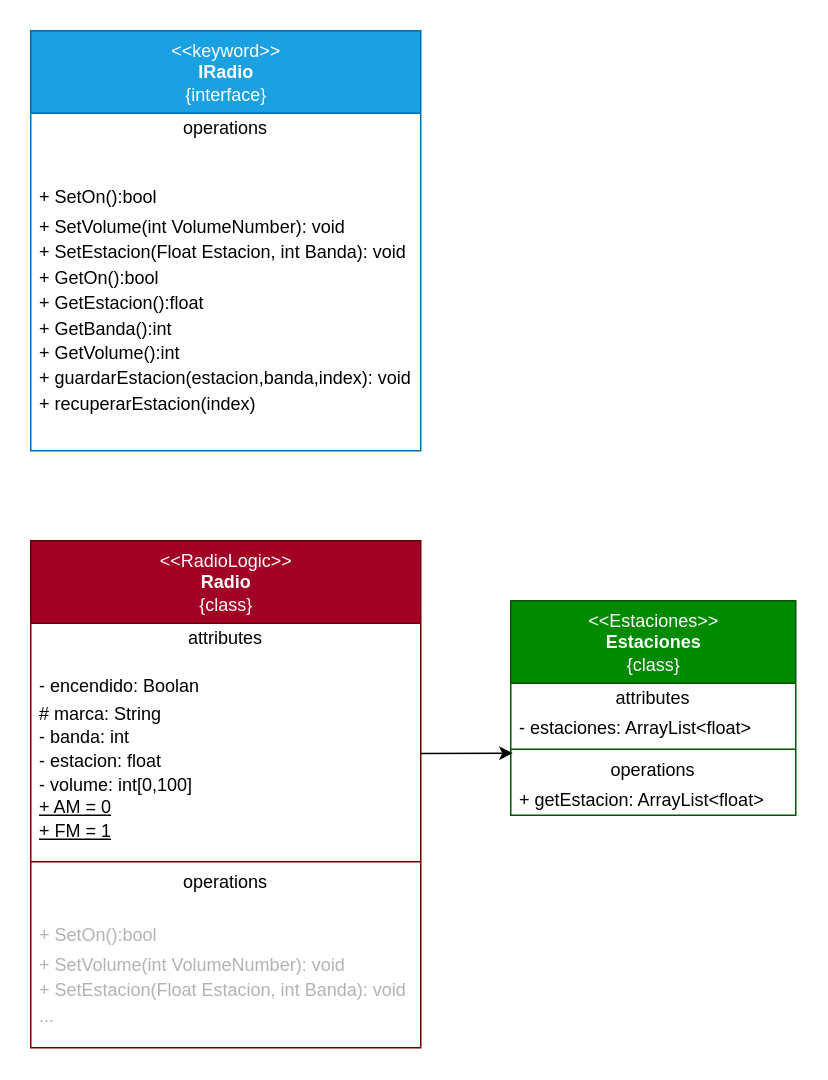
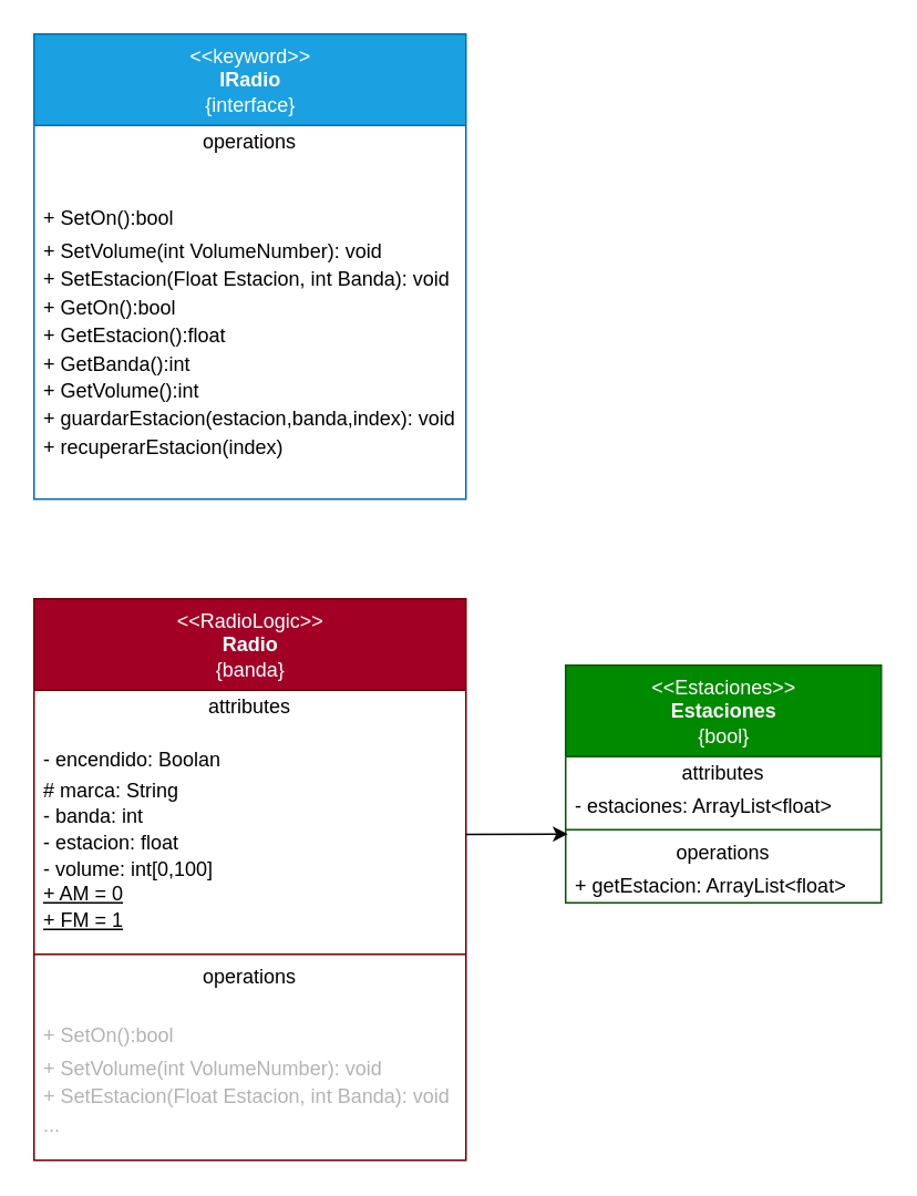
- <mxCell id="2" value="&amp;lt;&amp;lt;RadioLogic&amp;gt;&amp;gt;&lt;br&gt;&lt;b&gt;Radio&lt;/b&gt;&lt;br&gt;{class}" style="swimlane;fontStyle=0;align=center;verticalAlign=top;childLayout=stackLayout;horizontal=1;startSize=55;horizontalStack=0;resizeParent=1;resizeParentMax=0;resizeLast=0;collapsible=0;marginBottom=0;html=1;fillColor=#a20025;fontColor=#ffffff;strokeColor=#6F0000;" parent="1" vertex="1"><mxGeometry x="20" y="360" width="260" height="338" as="geometry" /></mxCell>
+ <mxCell id="2" value="&amp;lt;&amp;lt;RadioLogic&amp;gt;&amp;gt;&lt;br&gt;&lt;b&gt;Radio&lt;/b&gt;&lt;br&gt;{banda}" style="swimlane;fontStyle=0;align=center;verticalAlign=top;childLayout=stackLayout;horizontal=1;startSize=55;horizontalStack=0;resizeParent=1;resizeParentMax=0;resizeLast=0;collapsible=0;marginBottom=0;html=1;fillColor=#a20025;fontColor=#ffffff;strokeColor=#6F0000;" parent="1" vertex="1"><mxGeometry x="20" y="360" width="260" height="338" as="geometry" /></mxCell>
- <mxCell id="8" value="&amp;lt;&amp;lt;Estaciones&amp;gt;&amp;gt;&lt;br&gt;&lt;b&gt;Estaciones&lt;/b&gt;&lt;br&gt;{class}" style="swimlane;fontStyle=0;align=center;verticalAlign=top;childLayout=stackLayout;horizontal=1;startSize=55;horizontalStack=0;resizeParent=1;resizeParentMax=0;resizeLast=0;collapsible=0;marginBottom=0;html=1;fillColor=#008a00;fontColor=#ffffff;strokeColor=#005700;" parent="1" vertex="1"><mxGeometry x="340" y="400" width="190" height="143" as="geometry" /></mxCell>
+ <mxCell id="8" value="&amp;lt;&amp;lt;Estaciones&amp;gt;&amp;gt;&lt;br&gt;&lt;b&gt;Estaciones&lt;/b&gt;&lt;br&gt;{bool}" style="swimlane;fontStyle=0;align=center;verticalAlign=top;childLayout=stackLayout;horizontal=1;startSize=55;horizontalStack=0;resizeParent=1;resizeParentMax=0;resizeLast=0;collapsible=0;marginBottom=0;html=1;fillColor=#008a00;fontColor=#ffffff;strokeColor=#005700;" parent="1" vertex="1"><mxGeometry x="340" y="400" width="190" height="143" as="geometry" /></mxCell>
